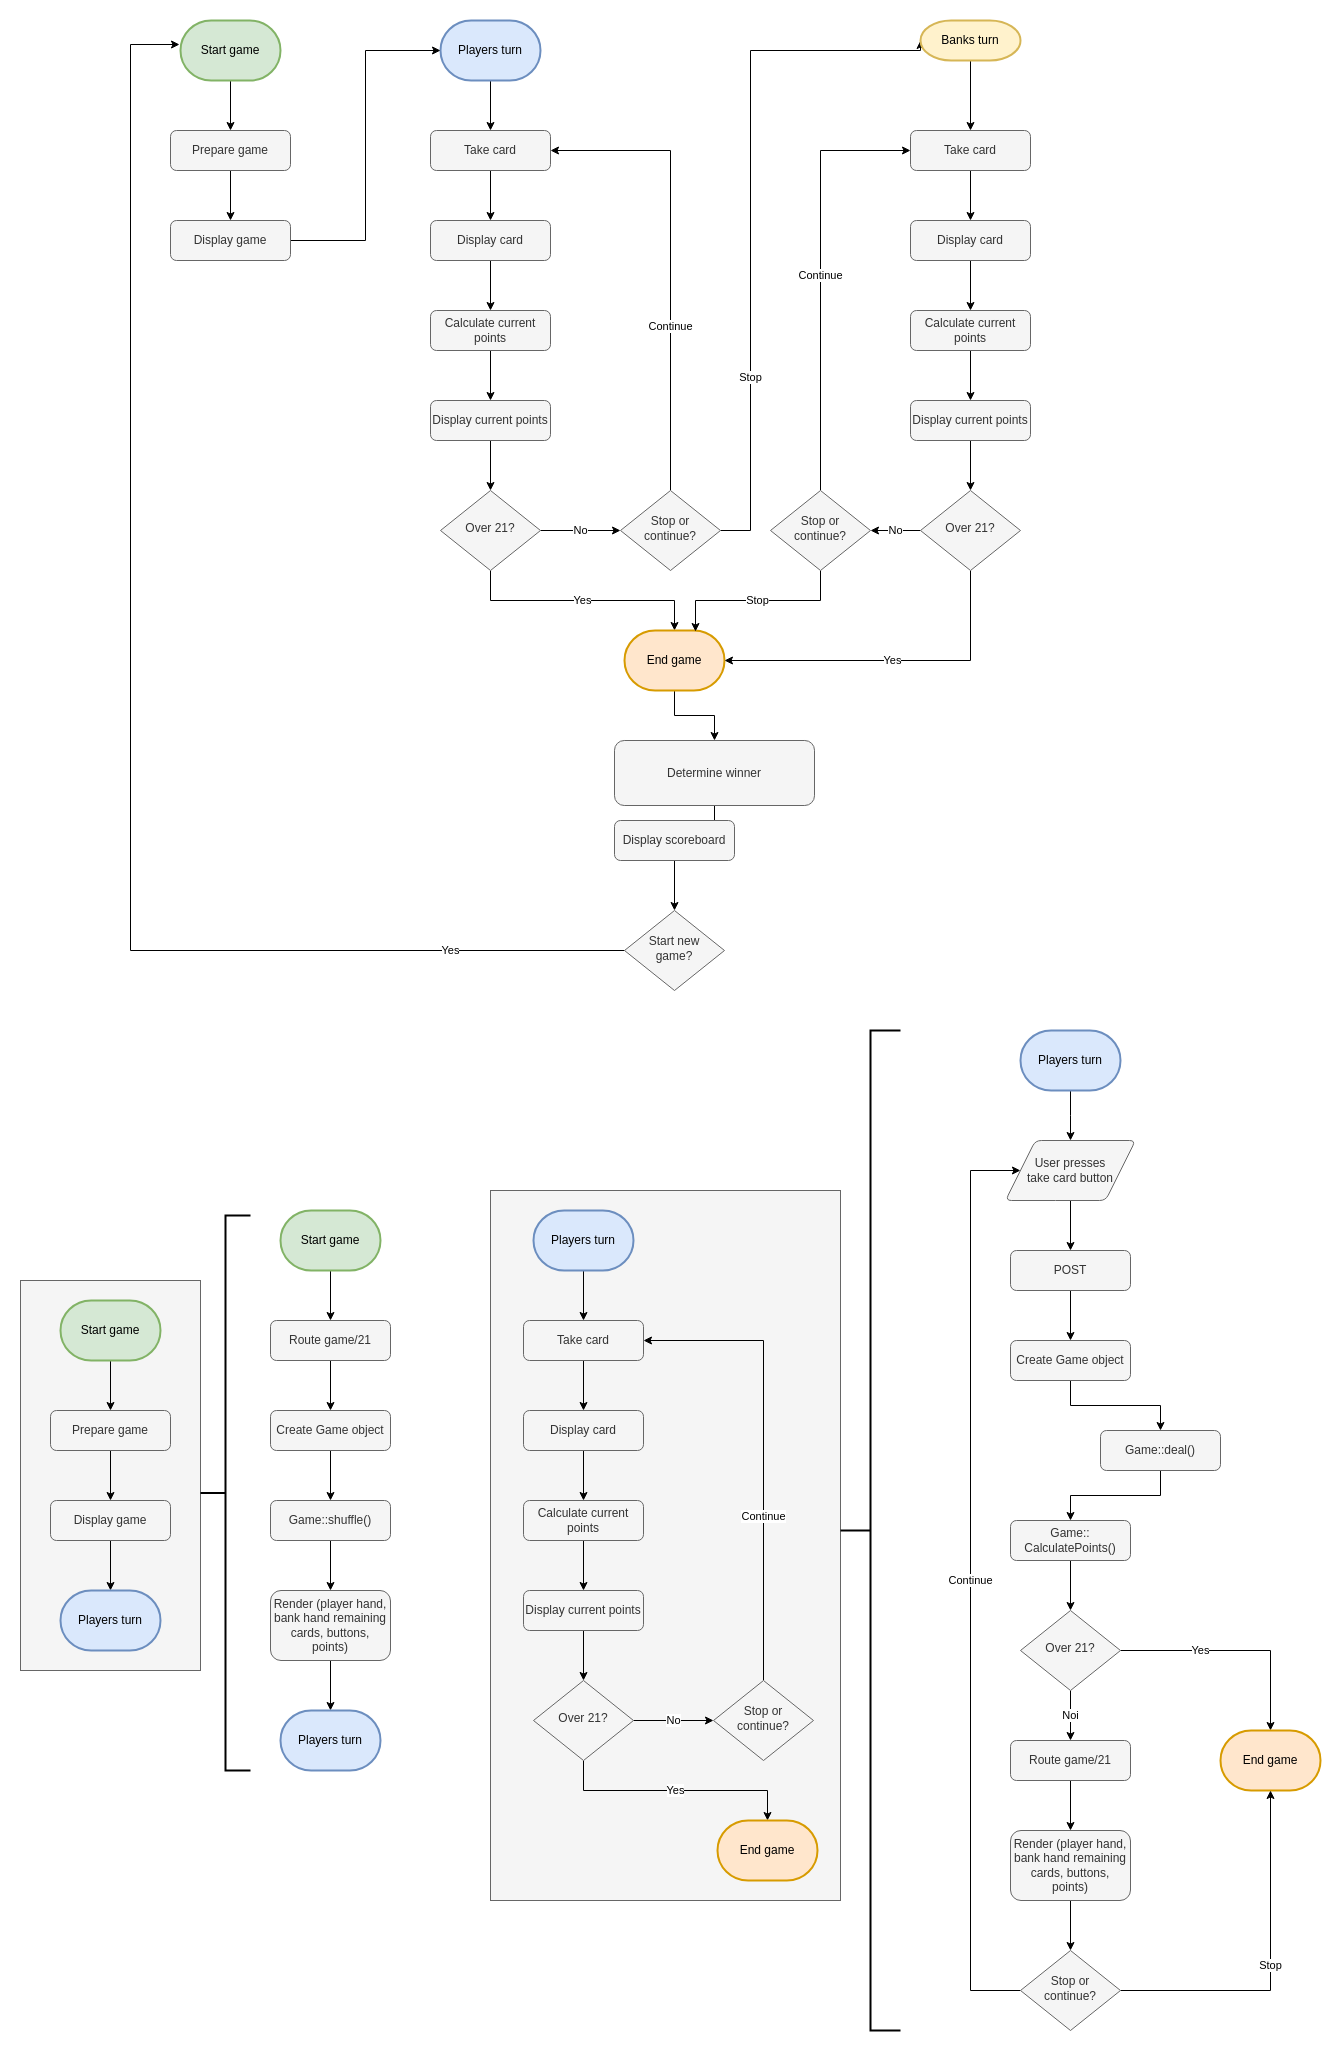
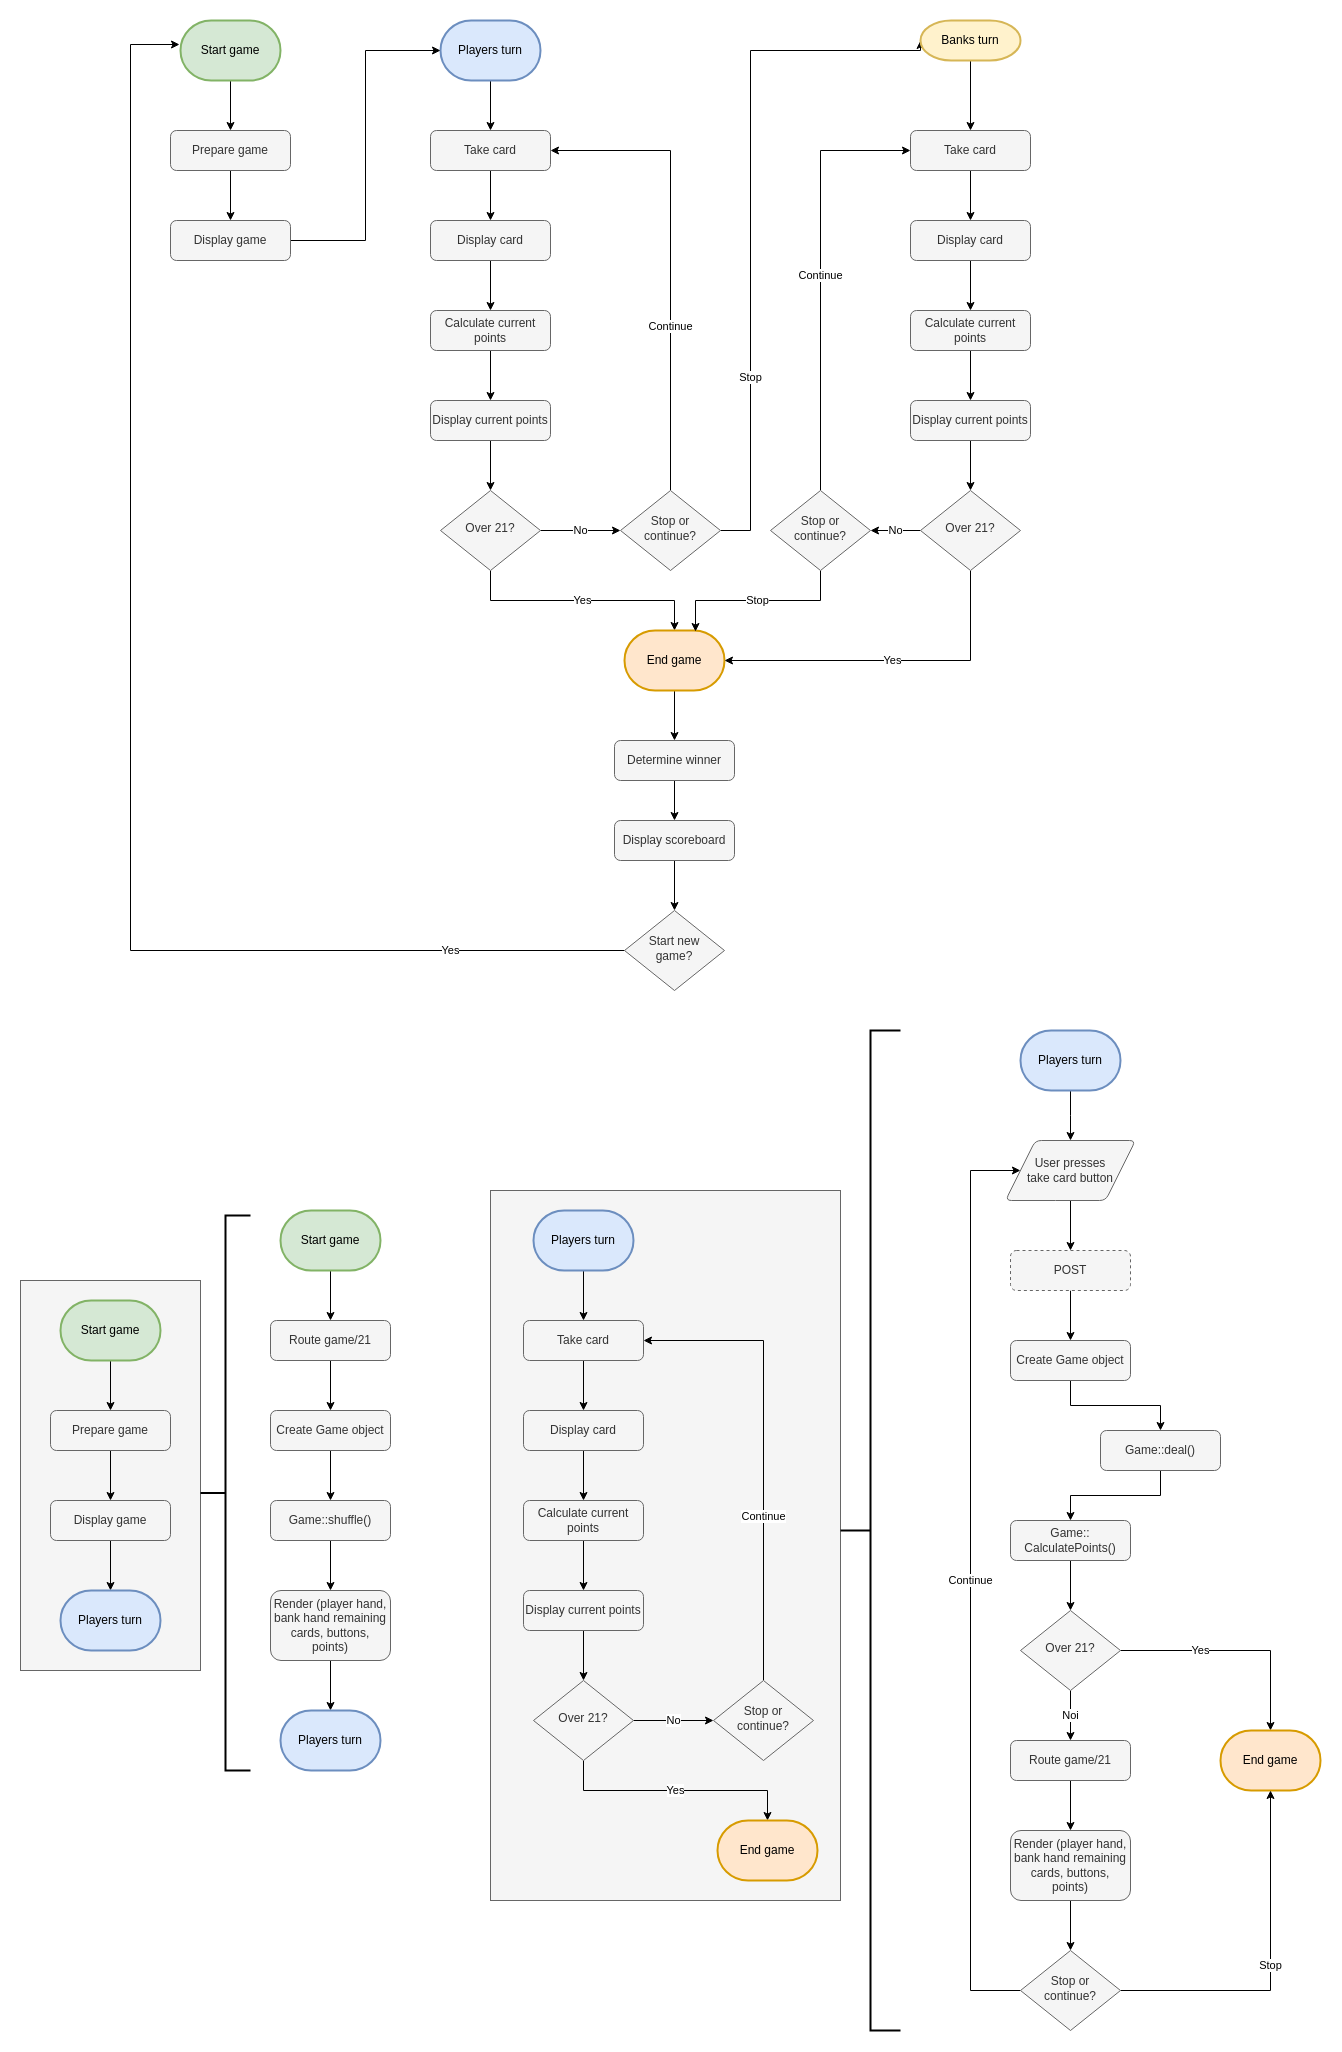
- <mxCell id="41" value="Determine winner" style="rounded=1;whiteSpace=wrap;html=1;fontSize=12;glass=0;strokeWidth=1;shadow=0;fillColor=#f5f5f5;fontColor=#333333;strokeColor=#666666;" vertex="1" parent="1"><mxGeometry x="614" y="740" width="200" height="65" as="geometry" /></mxCell>
+ <mxCell id="41" value="Determine winner" style="rounded=1;whiteSpace=wrap;html=1;fontSize=12;glass=0;strokeWidth=1;shadow=0;fillColor=#f5f5f5;fontColor=#333333;strokeColor=#666666;" vertex="1" parent="1"><mxGeometry x="614" y="740" width="120" height="40" as="geometry" /></mxCell>
- <mxCell id="91" value="POST" style="rounded=1;whiteSpace=wrap;html=1;fontSize=12;glass=0;strokeWidth=1;shadow=0;fillColor=#f5f5f5;fontColor=#333333;strokeColor=#666666;" vertex="1" parent="1"><mxGeometry x="1010" y="1250" width="120" height="40" as="geometry" /></mxCell>
+ <mxCell id="91" value="POST" style="rounded=1;whiteSpace=wrap;html=1;fontSize=12;glass=0;strokeWidth=1;shadow=0;fillColor=#f5f5f5;fontColor=#333333;strokeColor=#666666;dashed=1;" vertex="1" parent="1"><mxGeometry x="1010" y="1250" width="120" height="40" as="geometry" /></mxCell>
